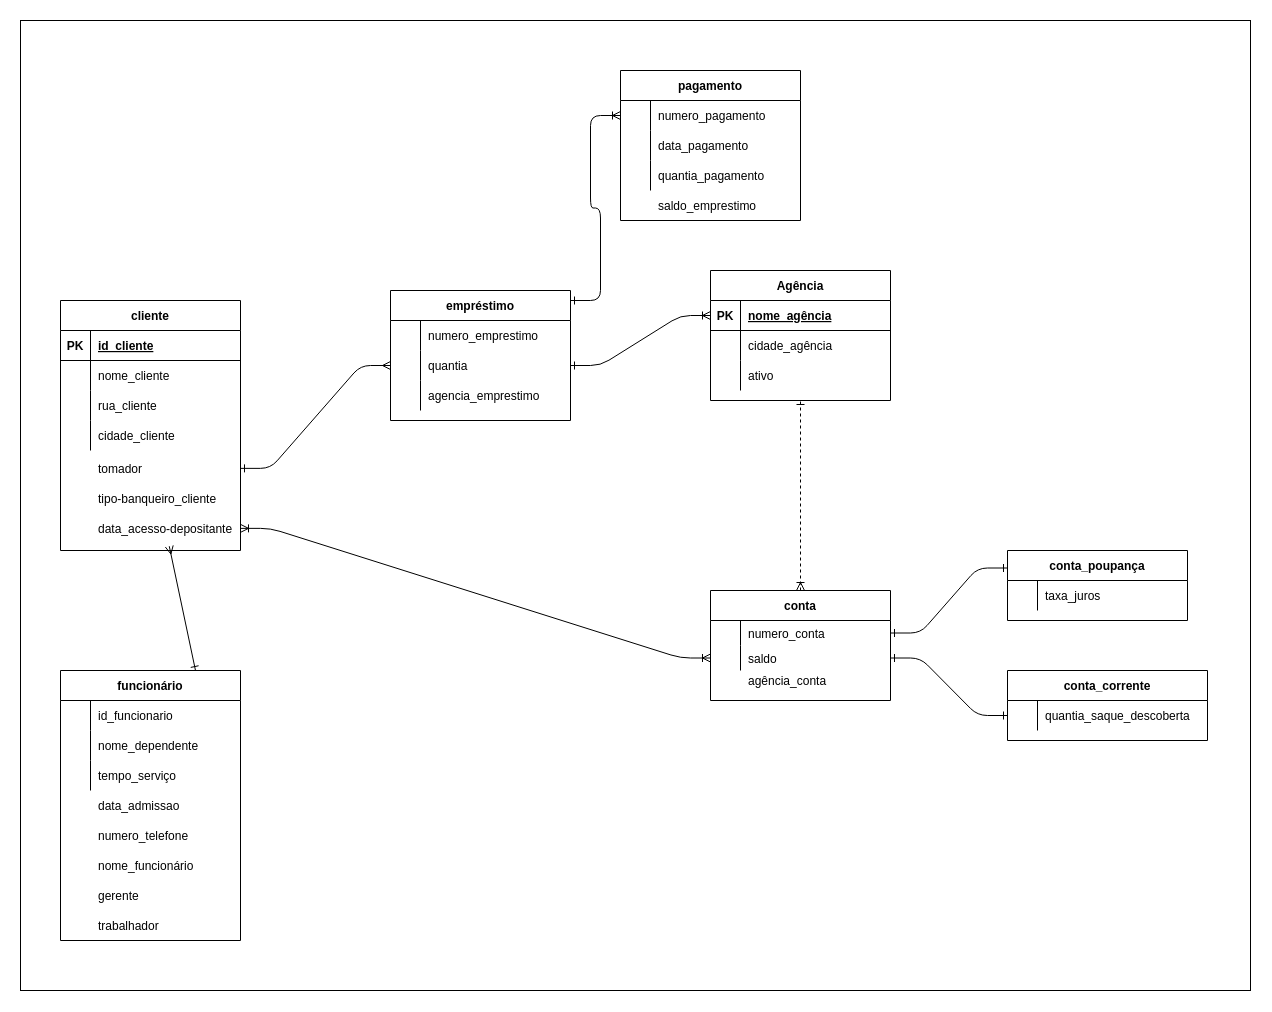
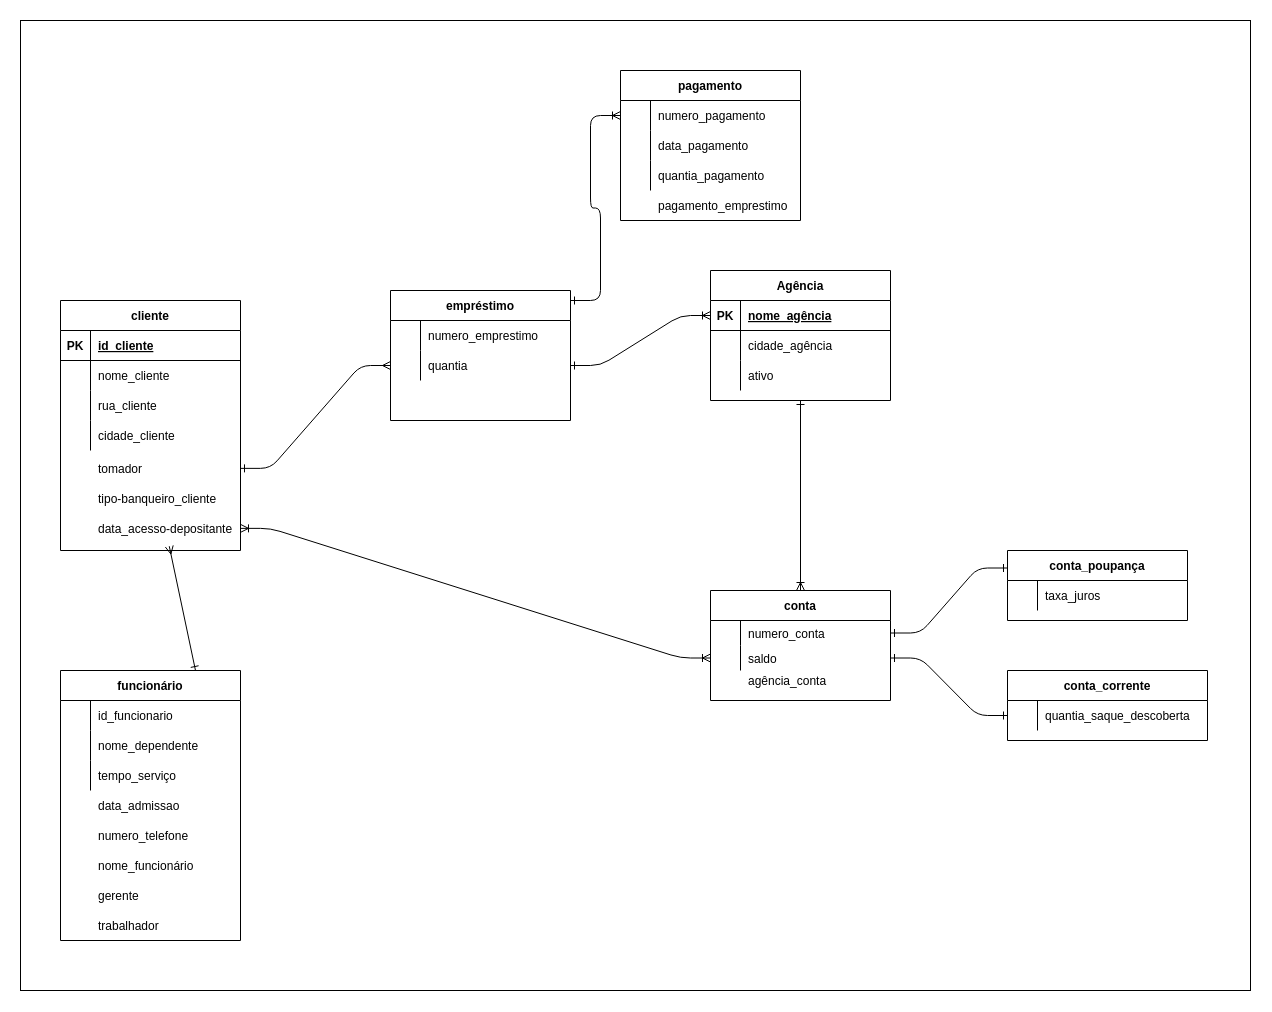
- <mxCell id="96" value="saldo_emprestimo" style="shape=partialRectangle;connectable=0;fillColor=none;top=0;left=0;bottom=0;right=0;align=left;spacingLeft=6;overflow=hidden;" vertex="1" parent="94"><mxGeometry x="30" width="150" height="30" as="geometry" /></mxCell>
+ <mxCell id="96" value="pagamento_emprestimo" style="shape=partialRectangle;connectable=0;fillColor=none;top=0;left=0;bottom=0;right=0;align=left;spacingLeft=6;overflow=hidden;" vertex="1" parent="94"><mxGeometry x="30" width="150" height="30" as="geometry" /></mxCell>
- <mxCell id="57" value="agencia_emprestimo" style="shape=partialRectangle;connectable=0;fillColor=none;top=0;left=0;bottom=0;right=0;align=left;spacingLeft=6;overflow=hidden;" vertex="1" parent="55"><mxGeometry x="30" width="150" height="30" as="geometry" /></mxCell>
- <mxCell id="98" value="" style="fontSize=12;html=1;endArrow=ERone;entryX=0.5;entryY=1;entryDx=0;entryDy=0;startArrow=ERoneToMany;startFill=0;endFill=0;dashed=1;" edge="1" parent="1" source="22" target="3"><mxGeometry width="100" height="100" relative="1" as="geometry"><mxPoint x="770" y="570" as="sourcePoint" /><mxPoint x="770" y="420" as="targetPoint" /></mxGeometry></mxCell>
+ <mxCell id="98" value="" style="fontSize=12;html=1;endArrow=ERone;entryX=0.5;entryY=1;entryDx=0;entryDy=0;startArrow=ERoneToMany;startFill=0;endFill=0;" edge="1" parent="1" source="22" target="3"><mxGeometry width="100" height="100" relative="1" as="geometry"><mxPoint x="770" y="570" as="sourcePoint" /><mxPoint x="770" y="420" as="targetPoint" /></mxGeometry></mxCell>
